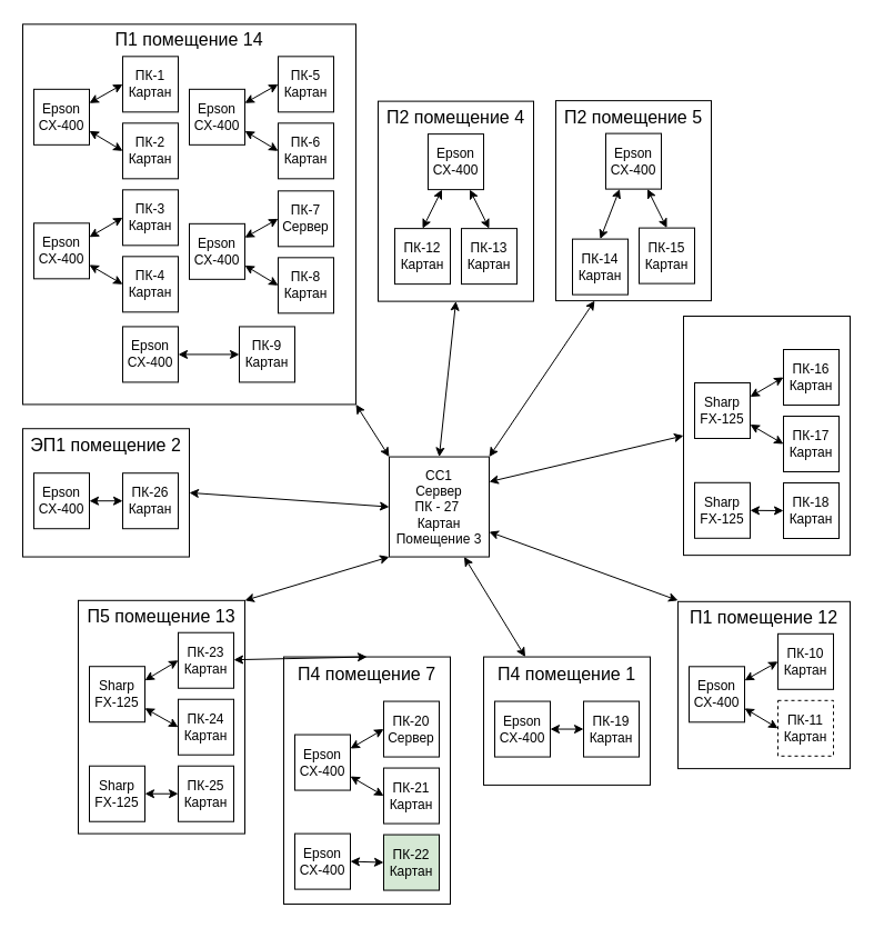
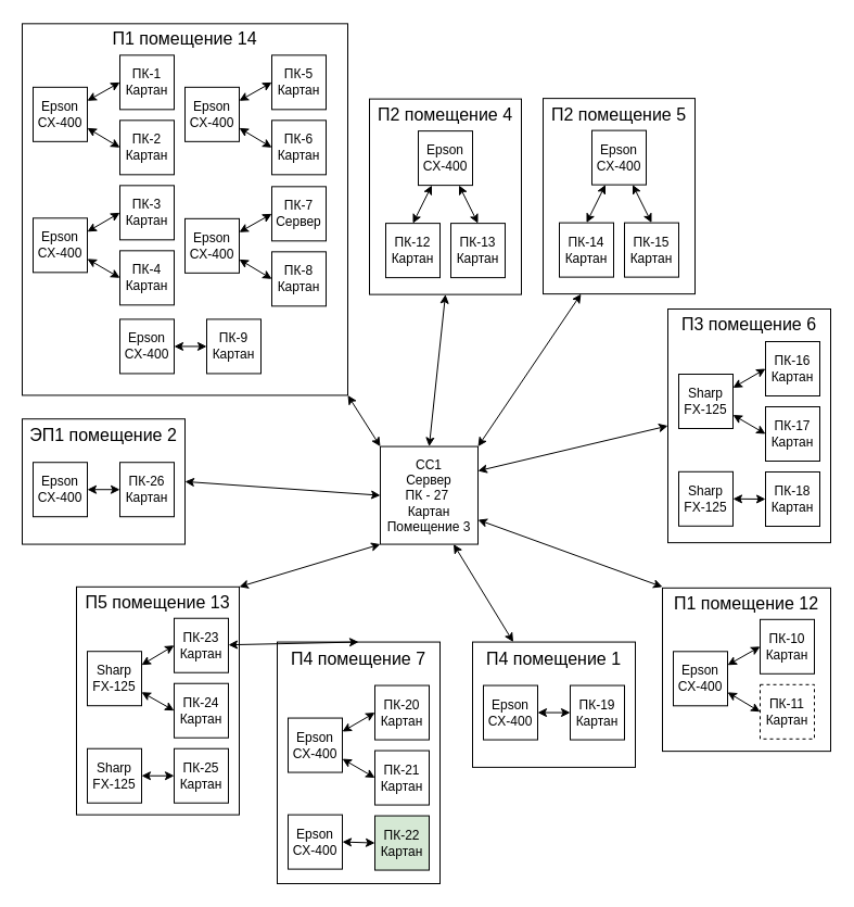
- <mxCell id="94" value="ПК-14&lt;br&gt;Картан" style="whiteSpace=wrap;html=1;aspect=fixed;" vertex="1" parent="1"><mxGeometry x="515" y="214.62" width="50" height="50" as="geometry" /></mxCell>
+ <mxCell id="94" value="ПК-14&lt;br&gt;Картан" style="whiteSpace=wrap;html=1;aspect=fixed;" vertex="1" parent="1"><mxGeometry x="515" y="204.62" width="50" height="50" as="geometry" /></mxCell>
+ <mxCell id="15" value="&lt;font style=&quot;font-size: 16px;&quot;&gt;П3 помещение 6&lt;/font&gt;" style="text;html=1;strokeColor=none;fillColor=none;align=center;verticalAlign=middle;whiteSpace=wrap;rounded=0;" vertex="1" parent="1"><mxGeometry x="615" y="283" width="150" height="30" as="geometry" /></mxCell>
- <mxCell id="88" value="ПК-9&lt;br&gt;Картан" style="whiteSpace=wrap;html=1;aspect=fixed;" vertex="1" parent="1"><mxGeometry x="215" y="293.43" width="50" height="50" as="geometry" /></mxCell>
+ <mxCell id="88" value="ПК-9&lt;br&gt;Картан" style="whiteSpace=wrap;html=1;aspect=fixed;" vertex="1" parent="1"><mxGeometry x="190" y="293.43" width="50" height="50" as="geometry" /></mxCell>
- <mxCell id="50" value="ПК-20&lt;br&gt;Сервер" style="whiteSpace=wrap;html=1;aspect=fixed;" vertex="1" parent="1"><mxGeometry x="345" y="630.56" width="50" height="50" as="geometry" /></mxCell>
+ <mxCell id="50" value="ПК-20&lt;br&gt;Картан" style="whiteSpace=wrap;html=1;aspect=fixed;" vertex="1" parent="1"><mxGeometry x="345" y="630.56" width="50" height="50" as="geometry" /></mxCell>
